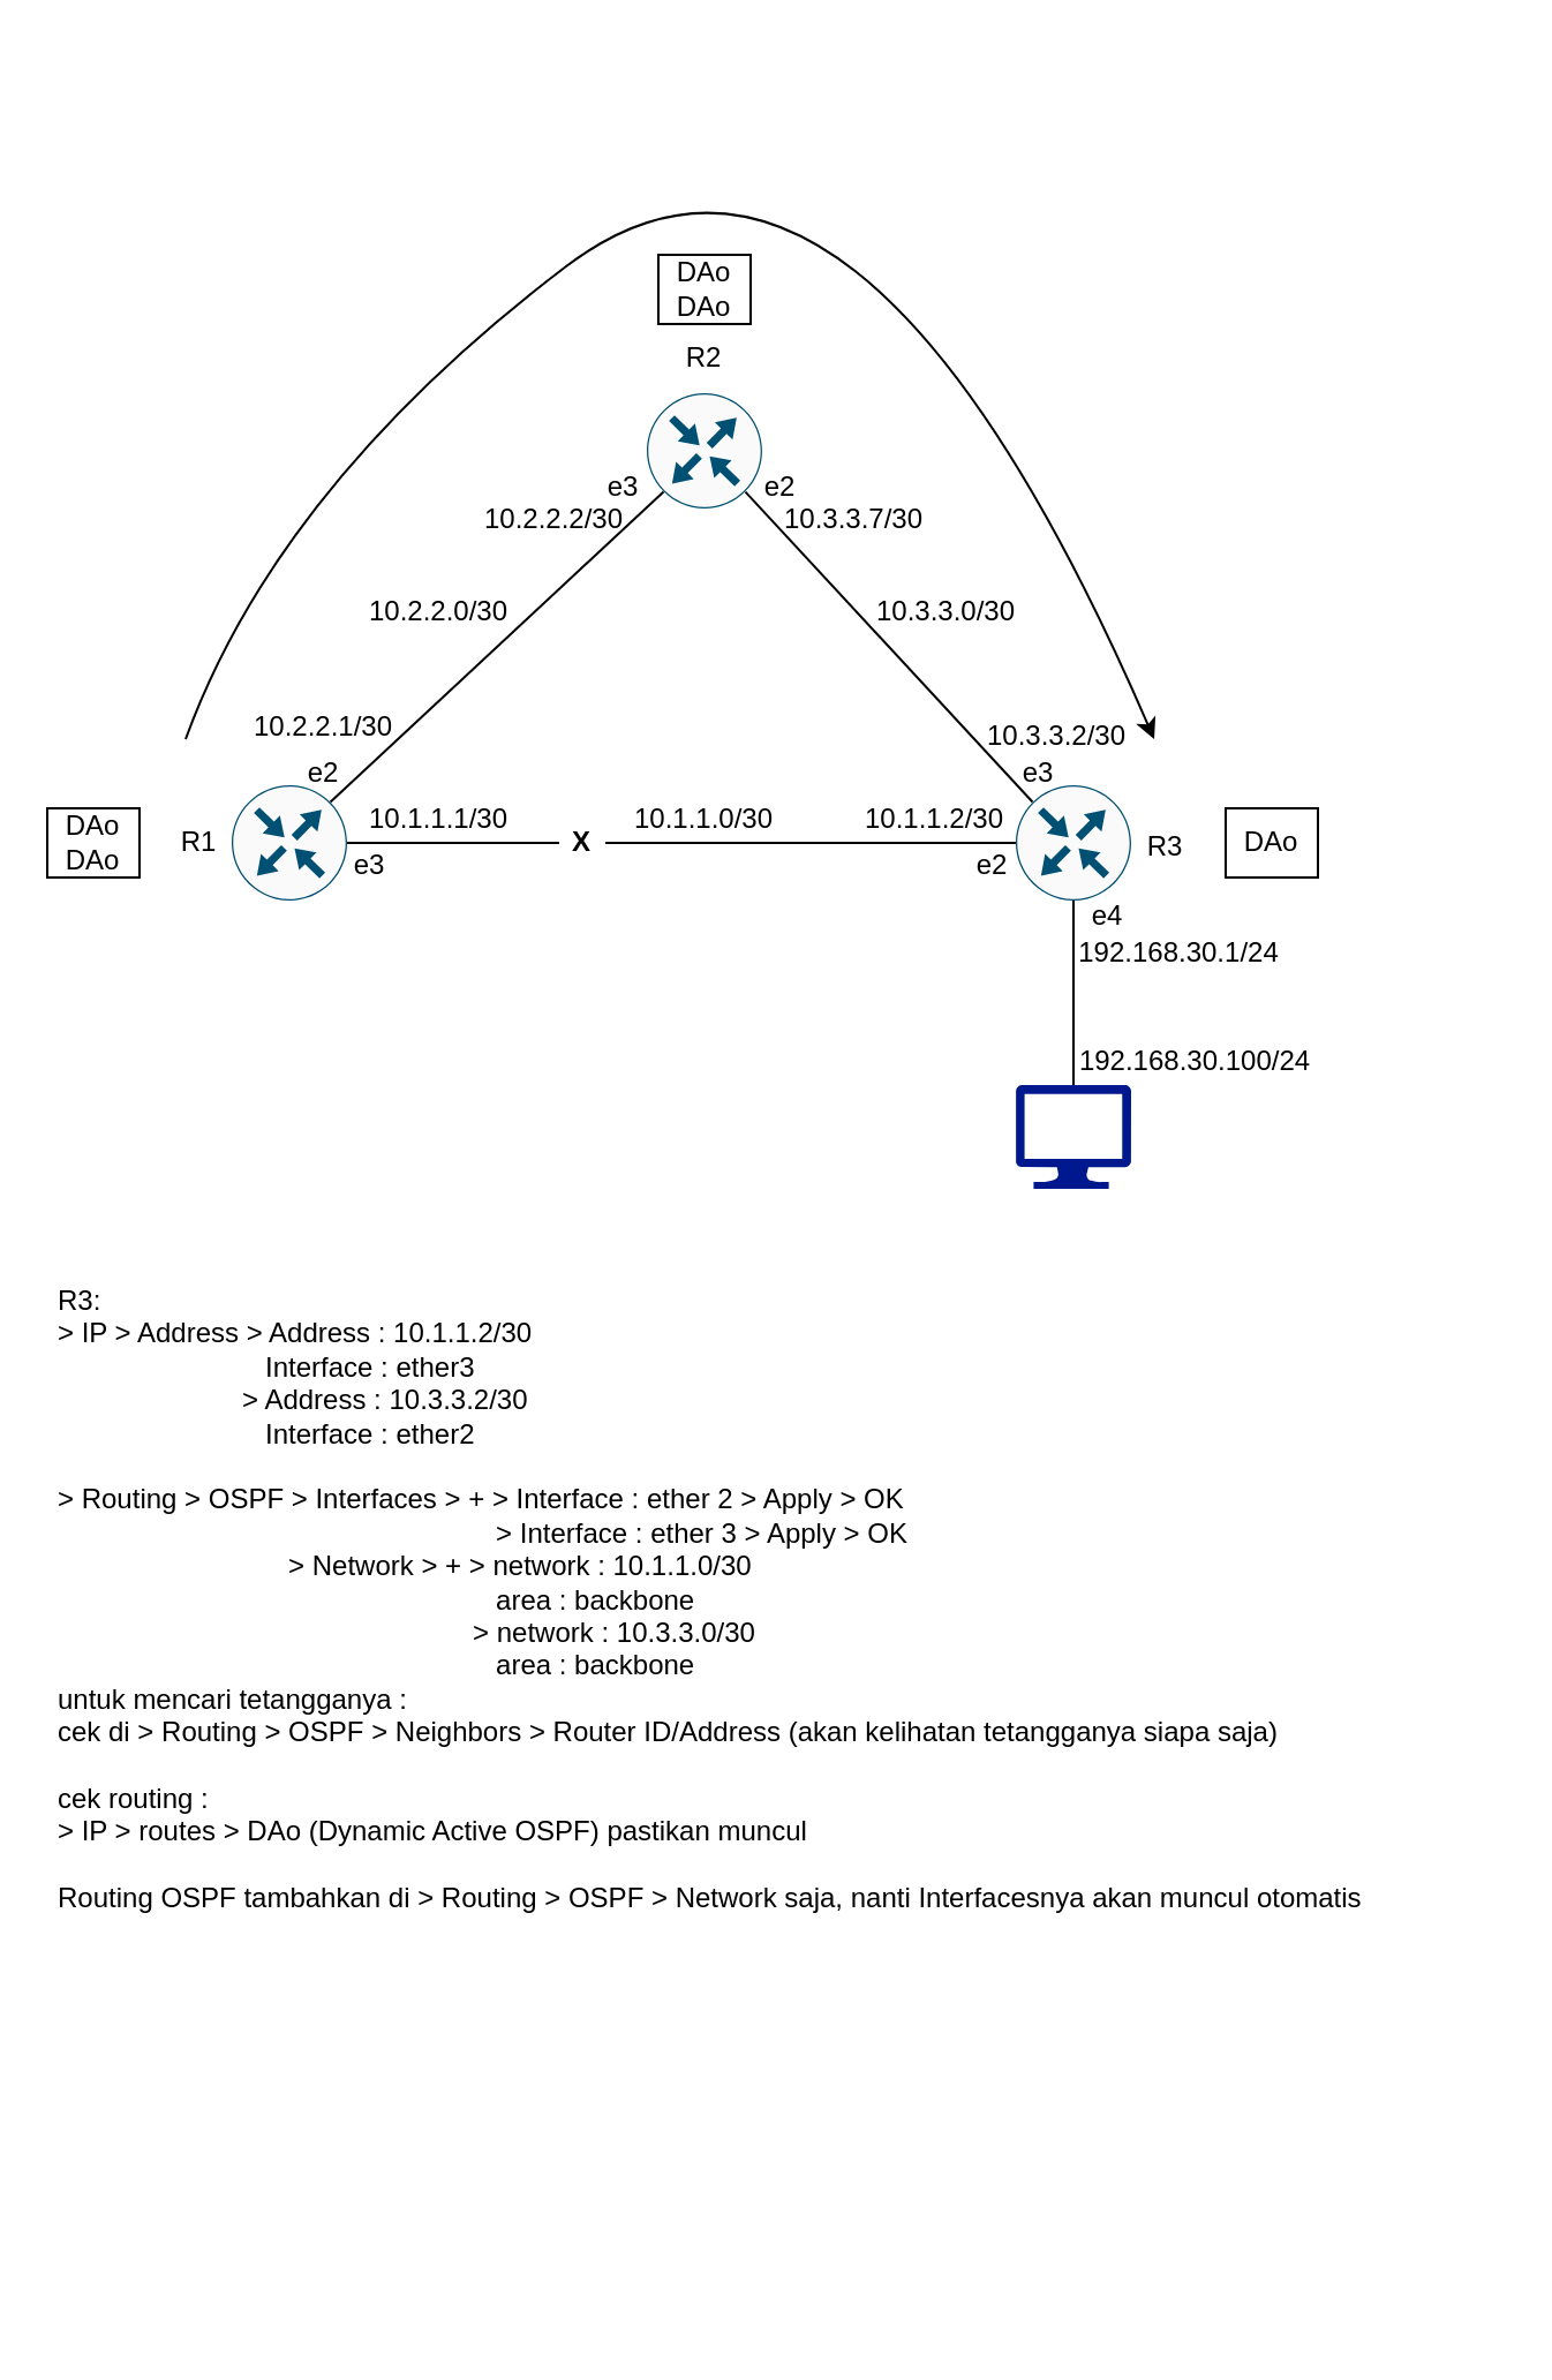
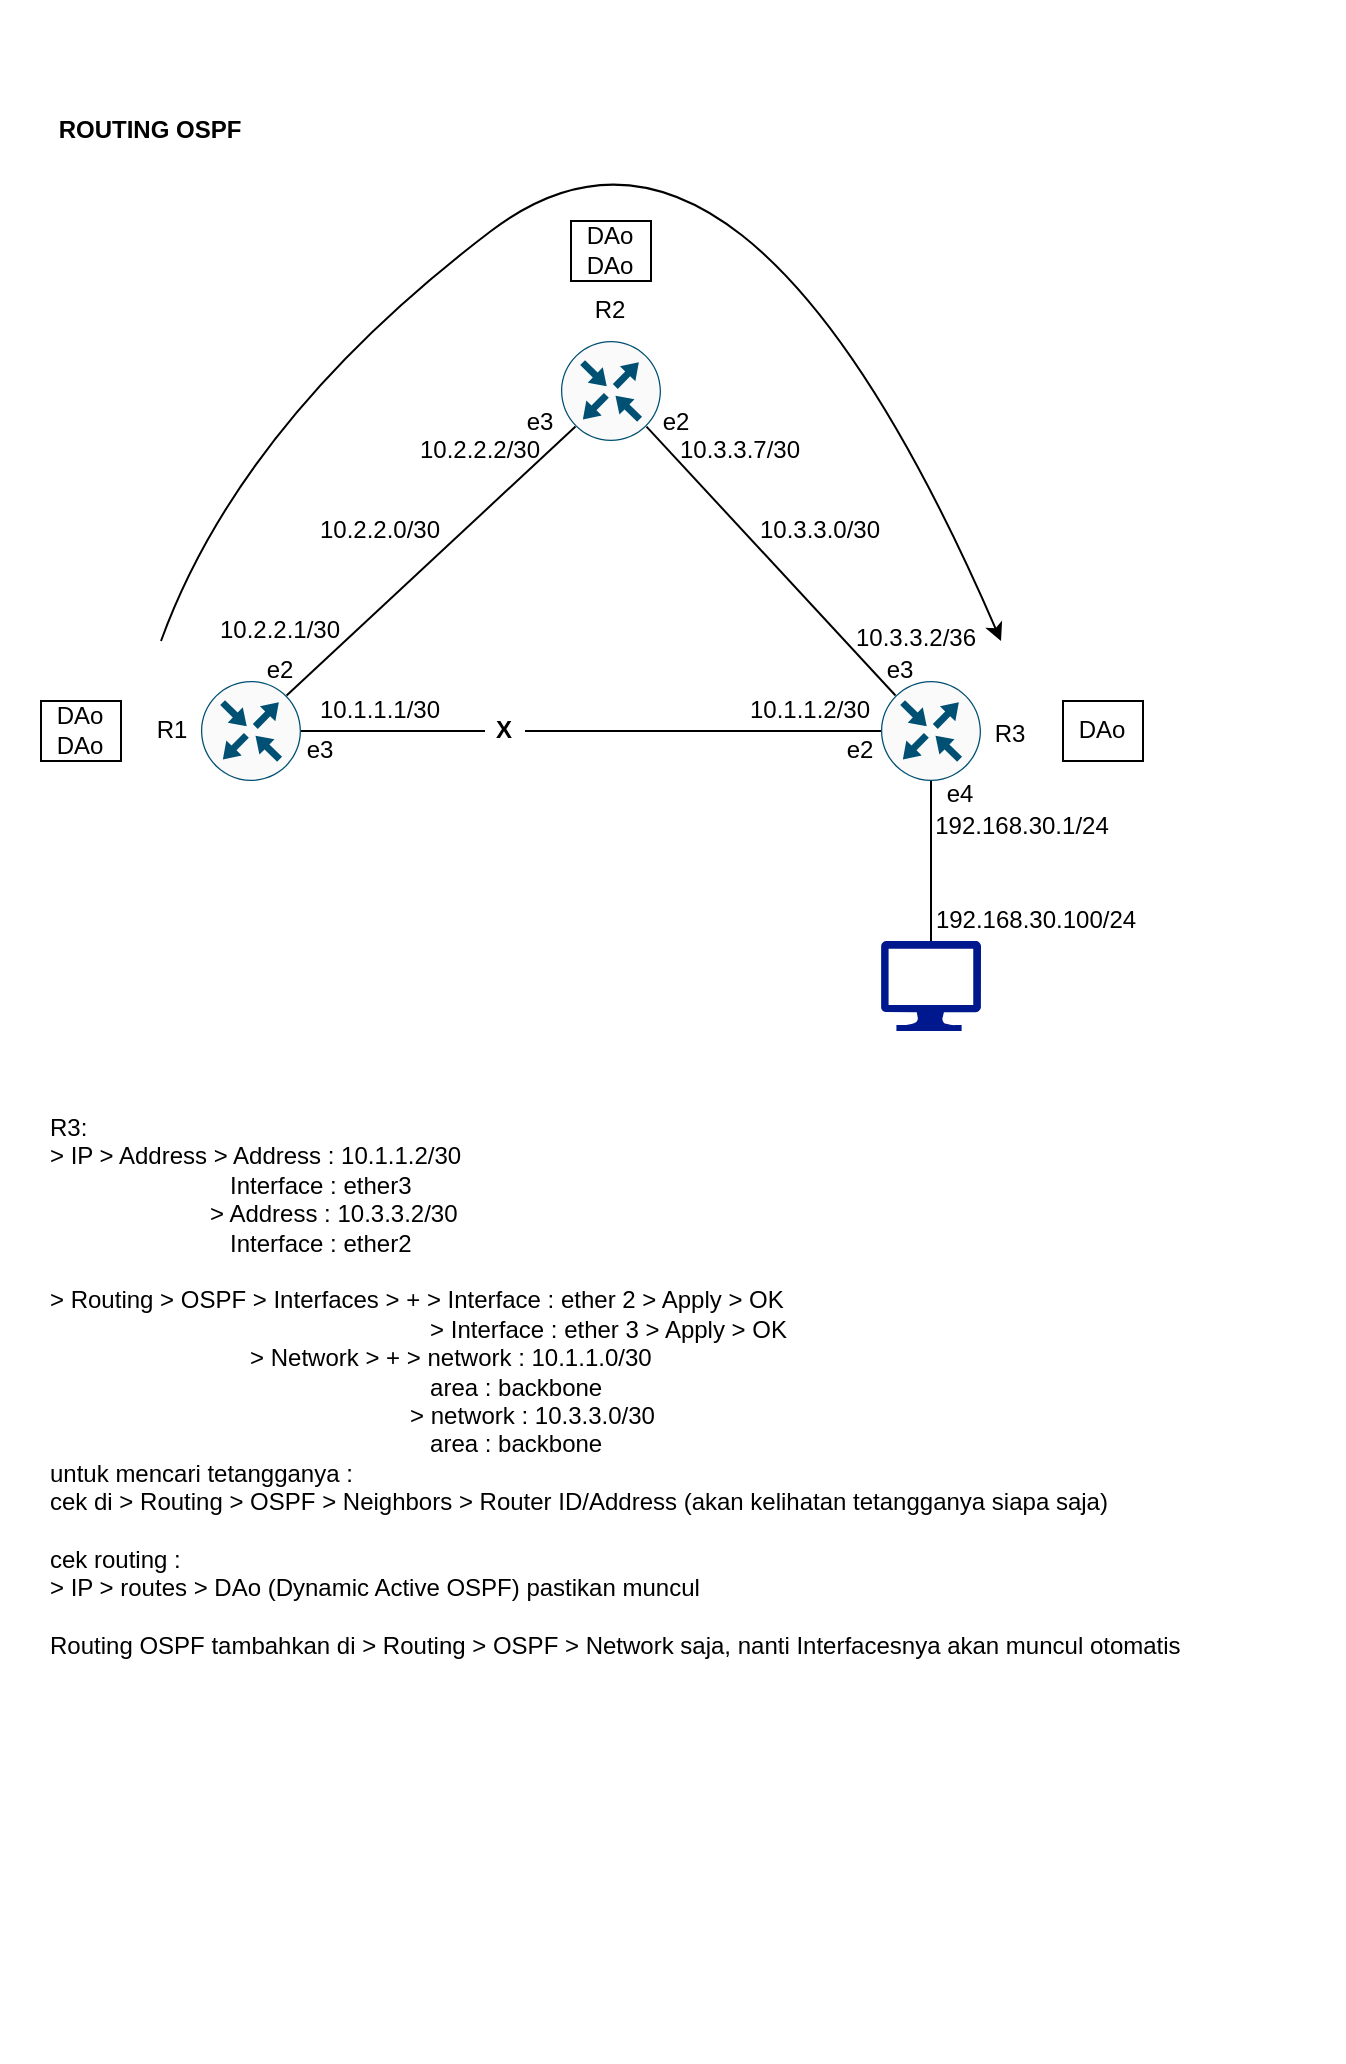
+ <mxCell id="38" value="&lt;b&gt;ROUTING OSPF&lt;/b&gt;" style="text;html=1;strokeColor=none;fillColor=none;align=center;verticalAlign=middle;whiteSpace=wrap;rounded=0;" vertex="1" parent="1"><mxGeometry x="23" y="50" width="104" height="30" as="geometry" /></mxCell>
- <mxCell id="25" value="10.3.3.2/30" style="text;html=1;strokeColor=none;fillColor=none;align=center;verticalAlign=middle;whiteSpace=wrap;rounded=0;" vertex="1" parent="1"><mxGeometry x="438" y="304" width="40" height="30" as="geometry" /></mxCell>
+ <mxCell id="25" value="10.3.3.2/36" style="text;html=1;strokeColor=none;fillColor=none;align=center;verticalAlign=middle;whiteSpace=wrap;rounded=0;" vertex="1" parent="1"><mxGeometry x="438" y="304" width="40" height="30" as="geometry" /></mxCell>
- <mxCell id="22" value="10.1.1.0/30" style="text;html=1;strokeColor=none;fillColor=none;align=center;verticalAlign=middle;whiteSpace=wrap;rounded=0;" vertex="1" parent="1"><mxGeometry x="285" y="340" width="40" height="30" as="geometry" /></mxCell>
